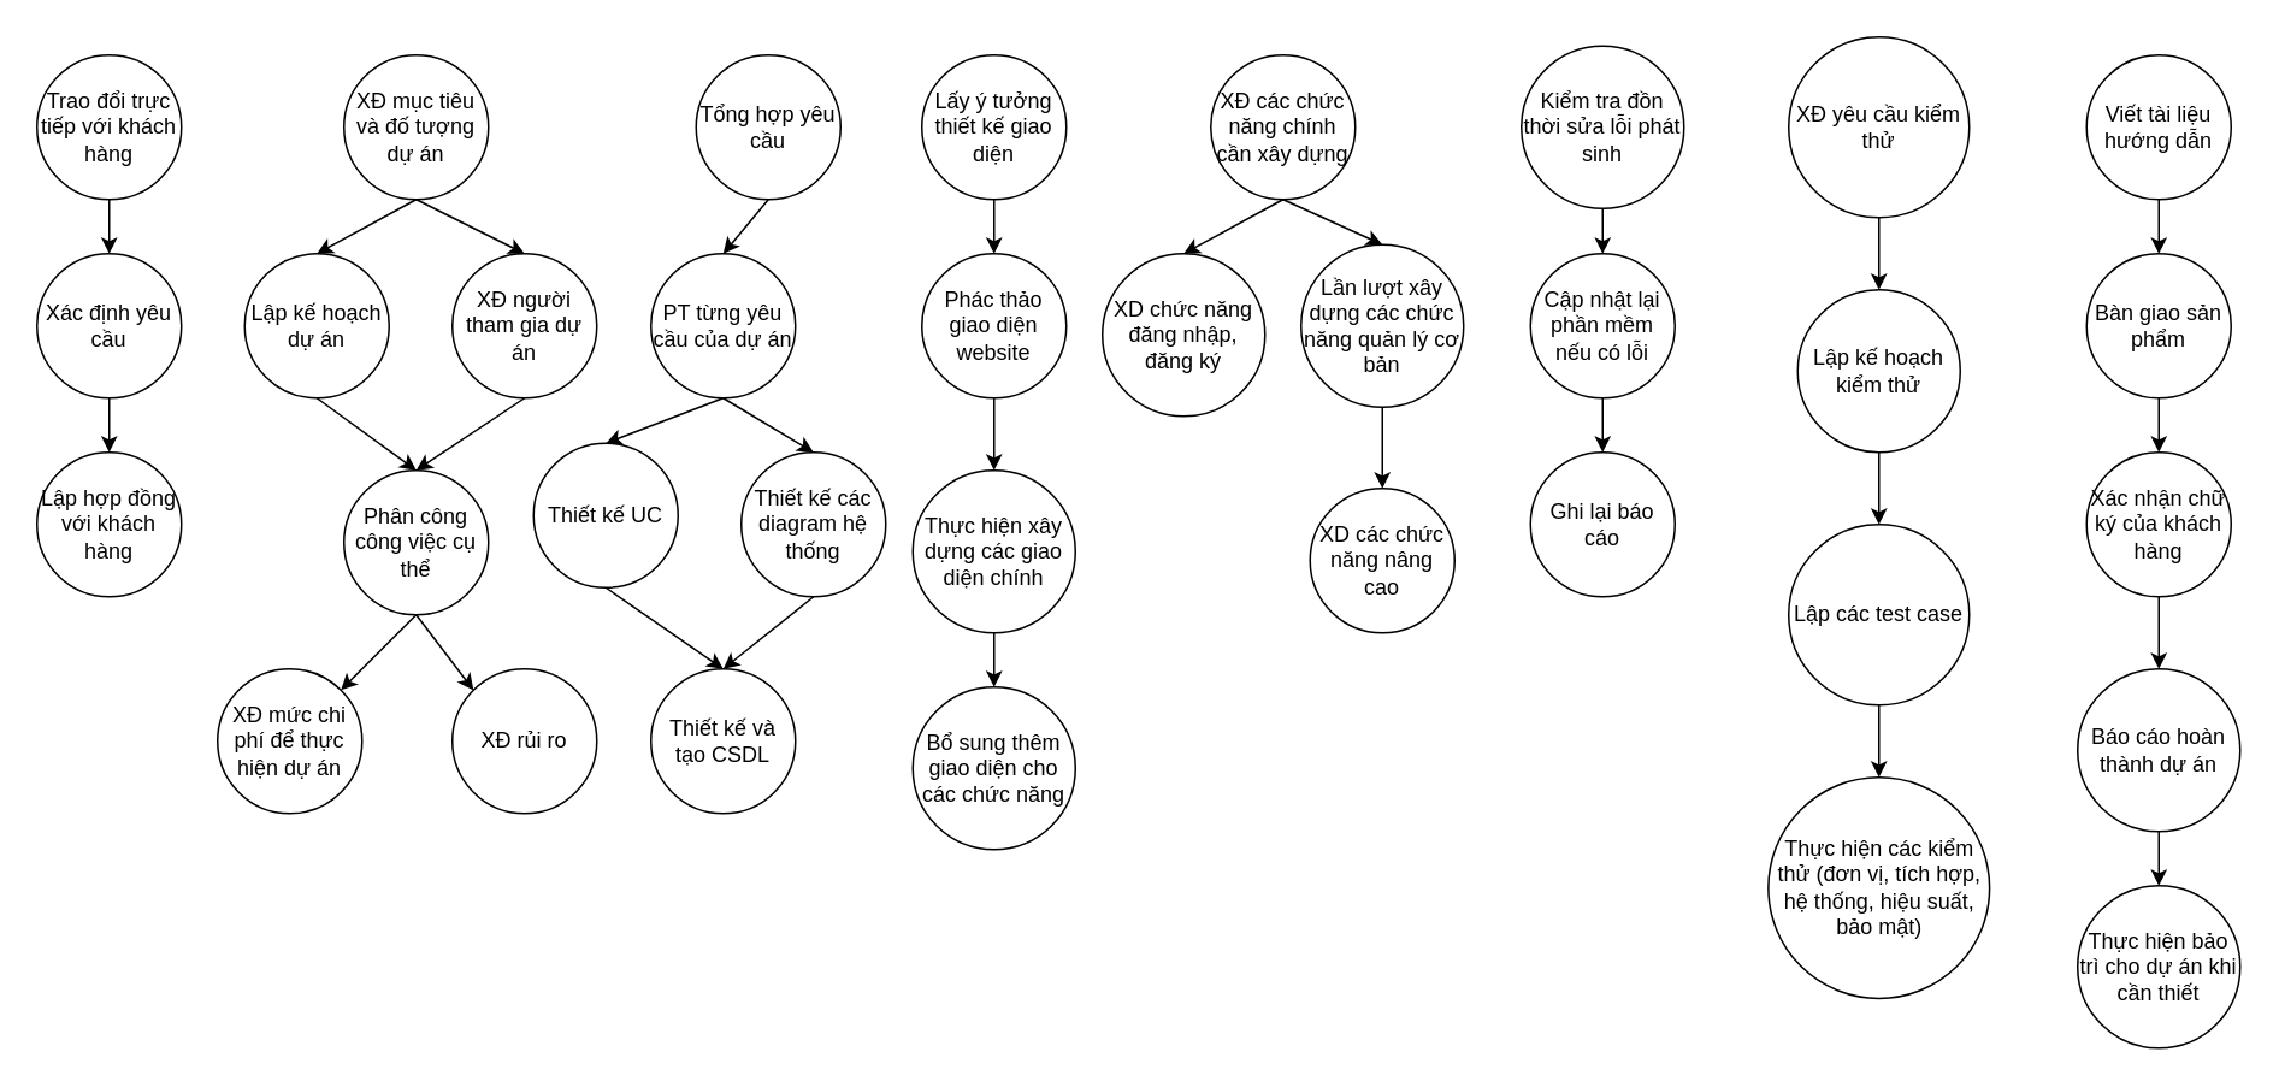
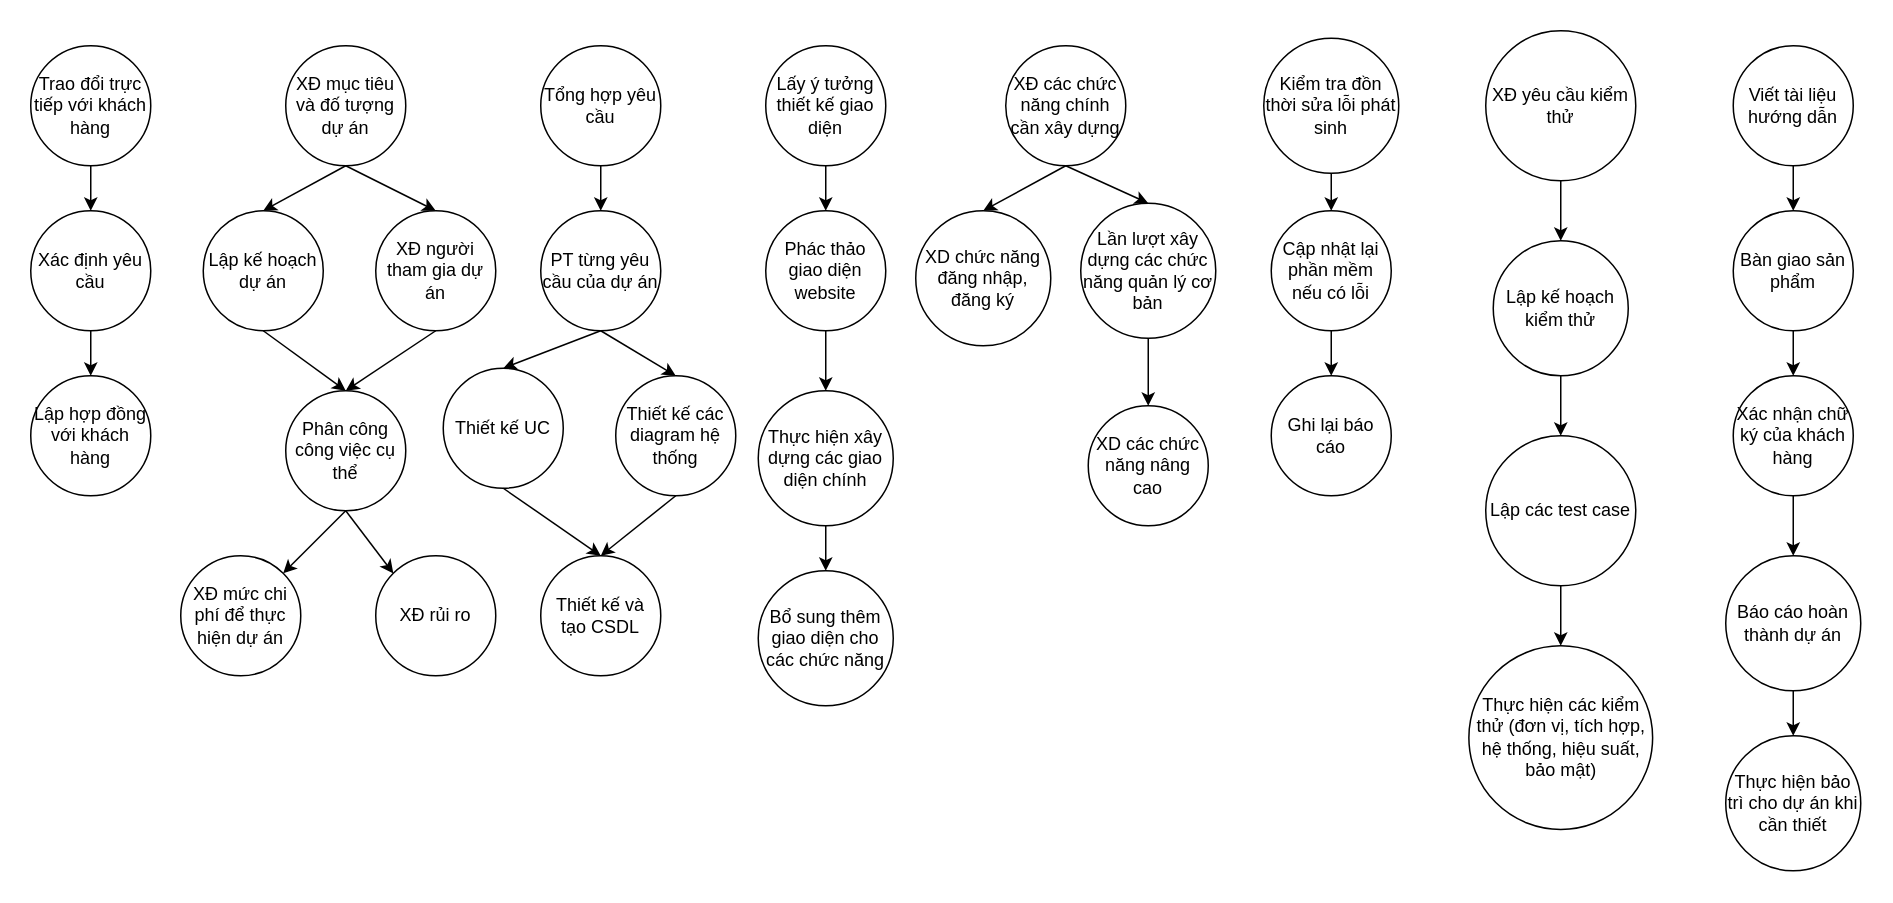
- <mxCell id="17" value="Tổng hợp yêu cầu" style="ellipse;whiteSpace=wrap;html=1;aspect=fixed;" parent="1" vertex="1"><mxGeometry x="385" y="30" width="80" height="80" as="geometry" /></mxCell>
+ <mxCell id="17" value="Tổng hợp yêu cầu" style="ellipse;whiteSpace=wrap;html=1;aspect=fixed;" parent="1" vertex="1"><mxGeometry x="360" y="30" width="80" height="80" as="geometry" /></mxCell>
